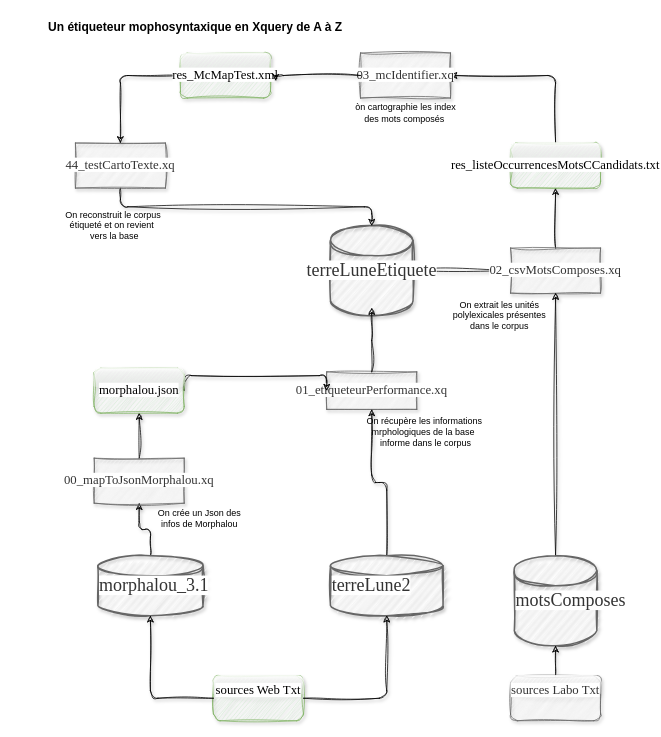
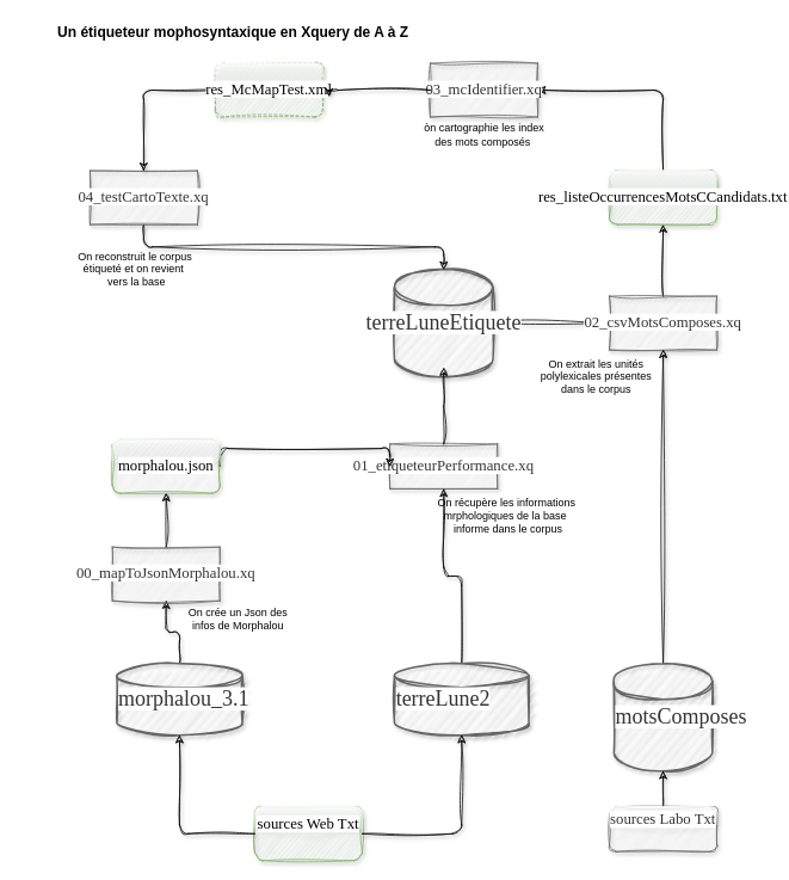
- <mxCell id="19" value="&lt;font style=&quot;font-size: 17px;&quot;&gt;&lt;span style=&quot;background-color: rgb(255, 255, 255);&quot;&gt;res_McMapTest.xml&lt;/span&gt;&lt;br&gt;&lt;/font&gt;" style="whiteSpace=wrap;html=1;fontFamily=Verdana;sketch=1;curveFitting=1;jiggle=2;shadow=1;fillColor=#d5e8d4;strokeColor=#82b366;gradientColor=none;glass=1;rounded=1;" vertex="1" parent="1"><mxGeometry x="240" y="70" width="120" height="60" as="geometry" /></mxCell>
+ <mxCell id="19" value="&lt;font style=&quot;font-size: 17px;&quot;&gt;&lt;span style=&quot;background-color: rgb(255, 255, 255);&quot;&gt;res_McMapTest.xml&lt;/span&gt;&lt;br&gt;&lt;/font&gt;" style="whiteSpace=wrap;html=1;fontFamily=Verdana;sketch=1;curveFitting=1;jiggle=2;shadow=1;fillColor=#d5e8d4;strokeColor=#82b366;gradientColor=none;glass=1;rounded=1;dashed=1;" vertex="1" parent="1"><mxGeometry x="240" y="70" width="120" height="60" as="geometry" /></mxCell>
- <mxCell id="17" value="&lt;font style=&quot;font-size: 17px;&quot;&gt;&lt;span style=&quot;background-color: rgb(255, 255, 255);&quot;&gt;44_testCartoTexte.xq&lt;/span&gt;&lt;br&gt;&lt;/font&gt;" style="whiteSpace=wrap;html=1;fontFamily=Verdana;sketch=1;curveFitting=1;jiggle=2;shadow=1;fillColor=#f5f5f5;strokeColor=#666666;fontColor=#333333;" vertex="1" parent="1"><mxGeometry x="100" y="190" width="120" height="60" as="geometry" /></mxCell>
+ <mxCell id="17" value="&lt;font style=&quot;font-size: 17px;&quot;&gt;&lt;span style=&quot;background-color: rgb(255, 255, 255);&quot;&gt;04_testCartoTexte.xq&lt;/span&gt;&lt;br&gt;&lt;/font&gt;" style="whiteSpace=wrap;html=1;fontFamily=Verdana;sketch=1;curveFitting=1;jiggle=2;shadow=1;fillColor=#f5f5f5;strokeColor=#666666;fontColor=#333333;" vertex="1" parent="1"><mxGeometry x="100" y="190" width="120" height="60" as="geometry" /></mxCell>
- <mxCell id="26" value="&lt;font style=&quot;font-size: 17px;&quot;&gt;&lt;span style=&quot;background-color: rgb(255, 255, 255);&quot;&gt;morphalou.json&lt;/span&gt;&lt;br&gt;&lt;/font&gt;" style="whiteSpace=wrap;html=1;fontFamily=Verdana;sketch=1;curveFitting=1;jiggle=2;shadow=1;fillColor=#d5e8d4;strokeColor=#82b366;rounded=1;glass=1;" vertex="1" parent="1"><mxGeometry x="125" y="490" width="120" height="60" as="geometry" /></mxCell>
+ <mxCell id="26" value="&lt;font style=&quot;font-size: 17px;&quot;&gt;&lt;span style=&quot;background-color: rgb(255, 255, 255);&quot;&gt;morphalou.json&lt;/span&gt;&lt;br&gt;&lt;/font&gt;" style="whiteSpace=wrap;html=1;fontFamily=Verdana;sketch=1;curveFitting=1;jiggle=2;shadow=1;fillColor=#f5f5f5;strokeColor=#82b366;rounded=1;glass=1;" vertex="1" parent="1"><mxGeometry x="125" y="490" width="120" height="60" as="geometry" /></mxCell>
- <mxCell id="29" value="&lt;font style=&quot;font-size: 17px;&quot;&gt;&lt;span style=&quot;background-color: rgb(255, 255, 255);&quot;&gt;sources Labo Txt&lt;br&gt;&lt;/span&gt;&lt;br&gt;&lt;/font&gt;" style="whiteSpace=wrap;html=1;fontFamily=Verdana;sketch=1;curveFitting=1;jiggle=2;shadow=1;fillColor=#f5f5f5;strokeColor=#666666;fontColor=#333333;rounded=1;glass=1;" vertex="1" parent="1"><mxGeometry x="680" y="900" width="120" height="60" as="geometry" /></mxCell>
+ <mxCell id="29" value="&lt;font style=&quot;font-size: 17px;&quot;&gt;&lt;span style=&quot;background-color: rgb(255, 255, 255);&quot;&gt;sources Labo Txt&lt;br&gt;&lt;/span&gt;&lt;br&gt;&lt;/font&gt;" style="whiteSpace=wrap;html=1;fontFamily=Verdana;sketch=1;curveFitting=1;jiggle=2;shadow=1;fillColor=#f5f5f5;strokeColor=#666666;fontColor=#333333;rounded=1;glass=1;" vertex="1" parent="1"><mxGeometry x="680" y="900" width="120" height="50" as="geometry" /></mxCell>
